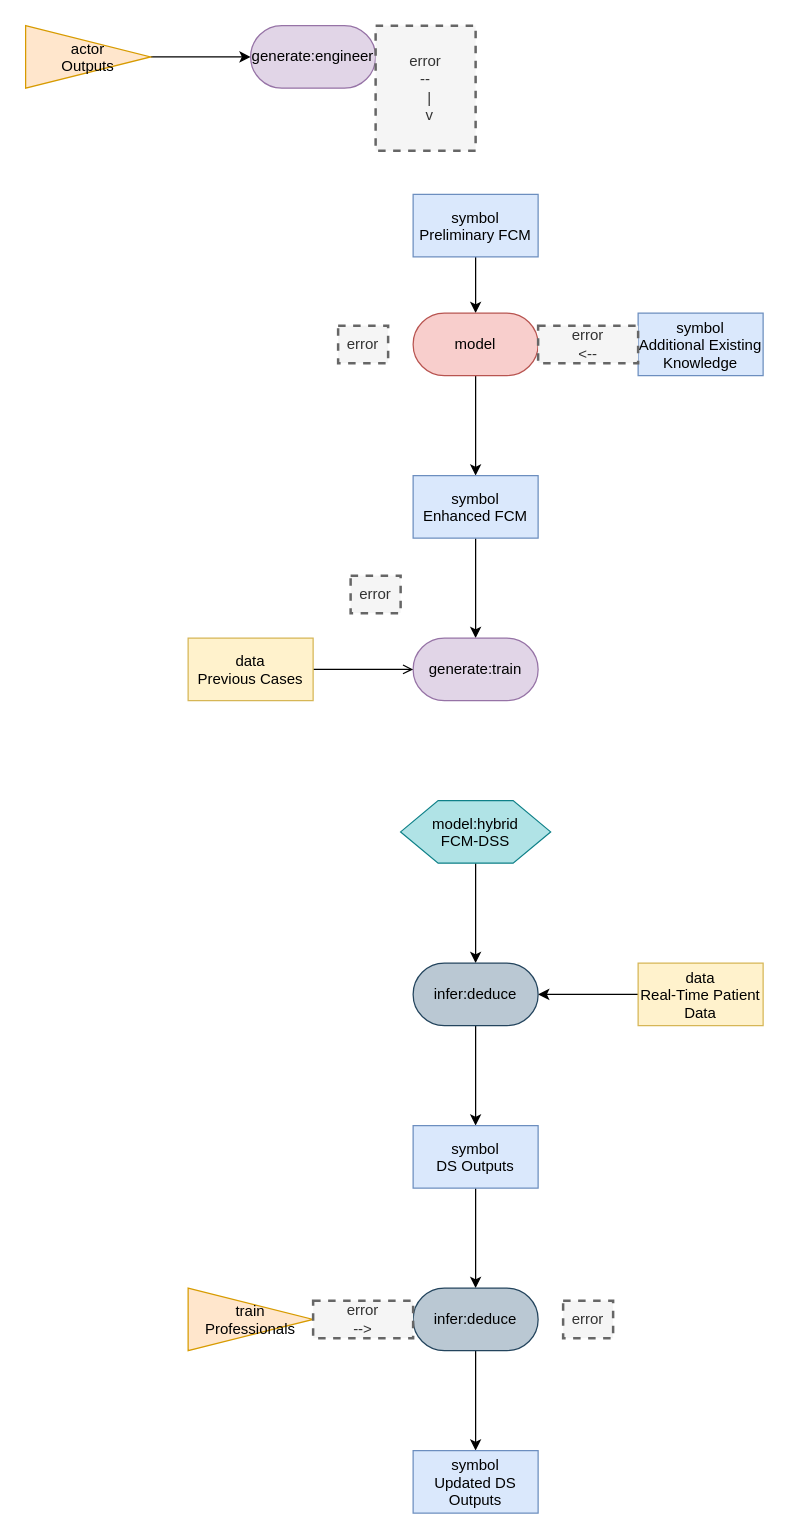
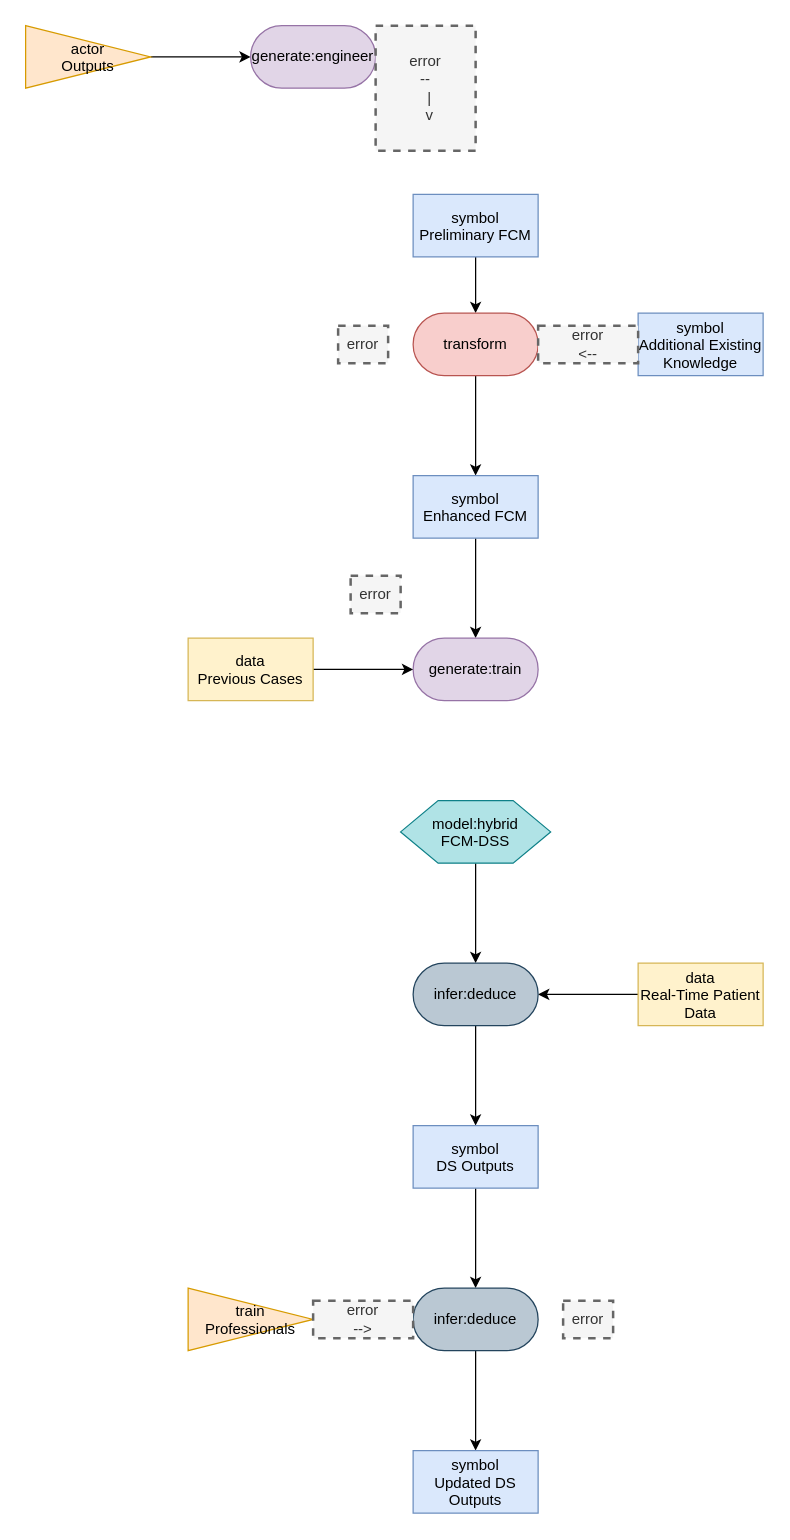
- <mxCell id="9" value="model" style="rounded=1;whiteSpace=wrap;html=1;arcSize=50;fillColor=#f8cecc;strokeColor=#b85450;" name="transform" vertex="1" parent="1" tooltip="⚠️ Node not part of any valid pattern."><mxGeometry x="330" y="250" width="100" height="50" as="geometry" /></mxCell>
+ <mxCell id="9" value="transform" style="rounded=1;whiteSpace=wrap;html=1;arcSize=50;fillColor=#f8cecc;strokeColor=#b85450;" name="transform" vertex="1" parent="1" tooltip="⚠️ Node not part of any valid pattern."><mxGeometry x="330" y="250" width="100" height="50" as="geometry" /></mxCell>
- <mxCell id="15" style="edgeStyle=orthogonalEdgeStyle;rounded=0;orthogonalLoop=1;jettySize=auto;html=1;entryX=0;entryY=0.5;entryDx=0;entryDy=0;endArrow=open;" edge="1" parent="1" source="16" target="14"><mxGeometry relative="1" as="geometry" /></mxCell>
+ <mxCell id="15" style="edgeStyle=orthogonalEdgeStyle;rounded=0;orthogonalLoop=1;jettySize=auto;html=1;entryX=0;entryY=0.5;entryDx=0;entryDy=0;" edge="1" parent="1" source="16" target="14"><mxGeometry relative="1" as="geometry" /></mxCell>
